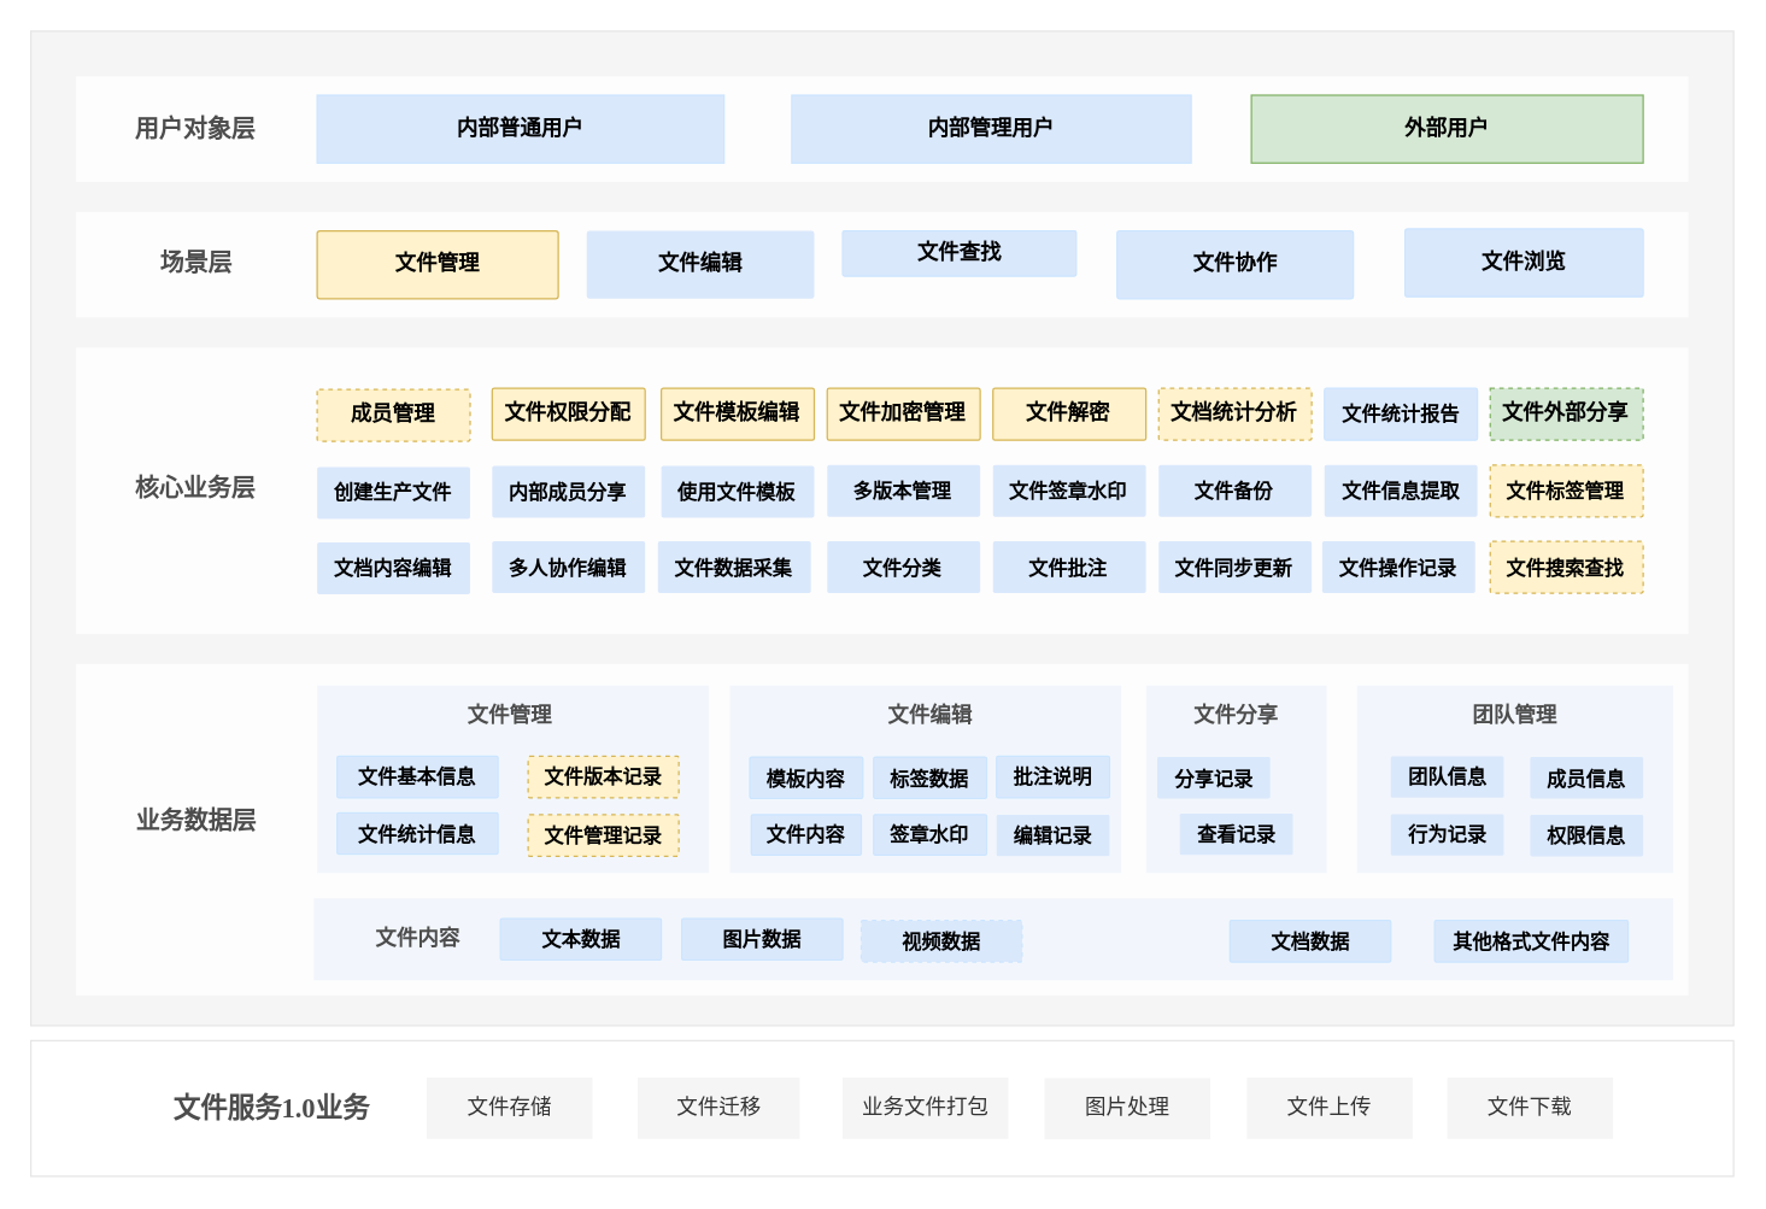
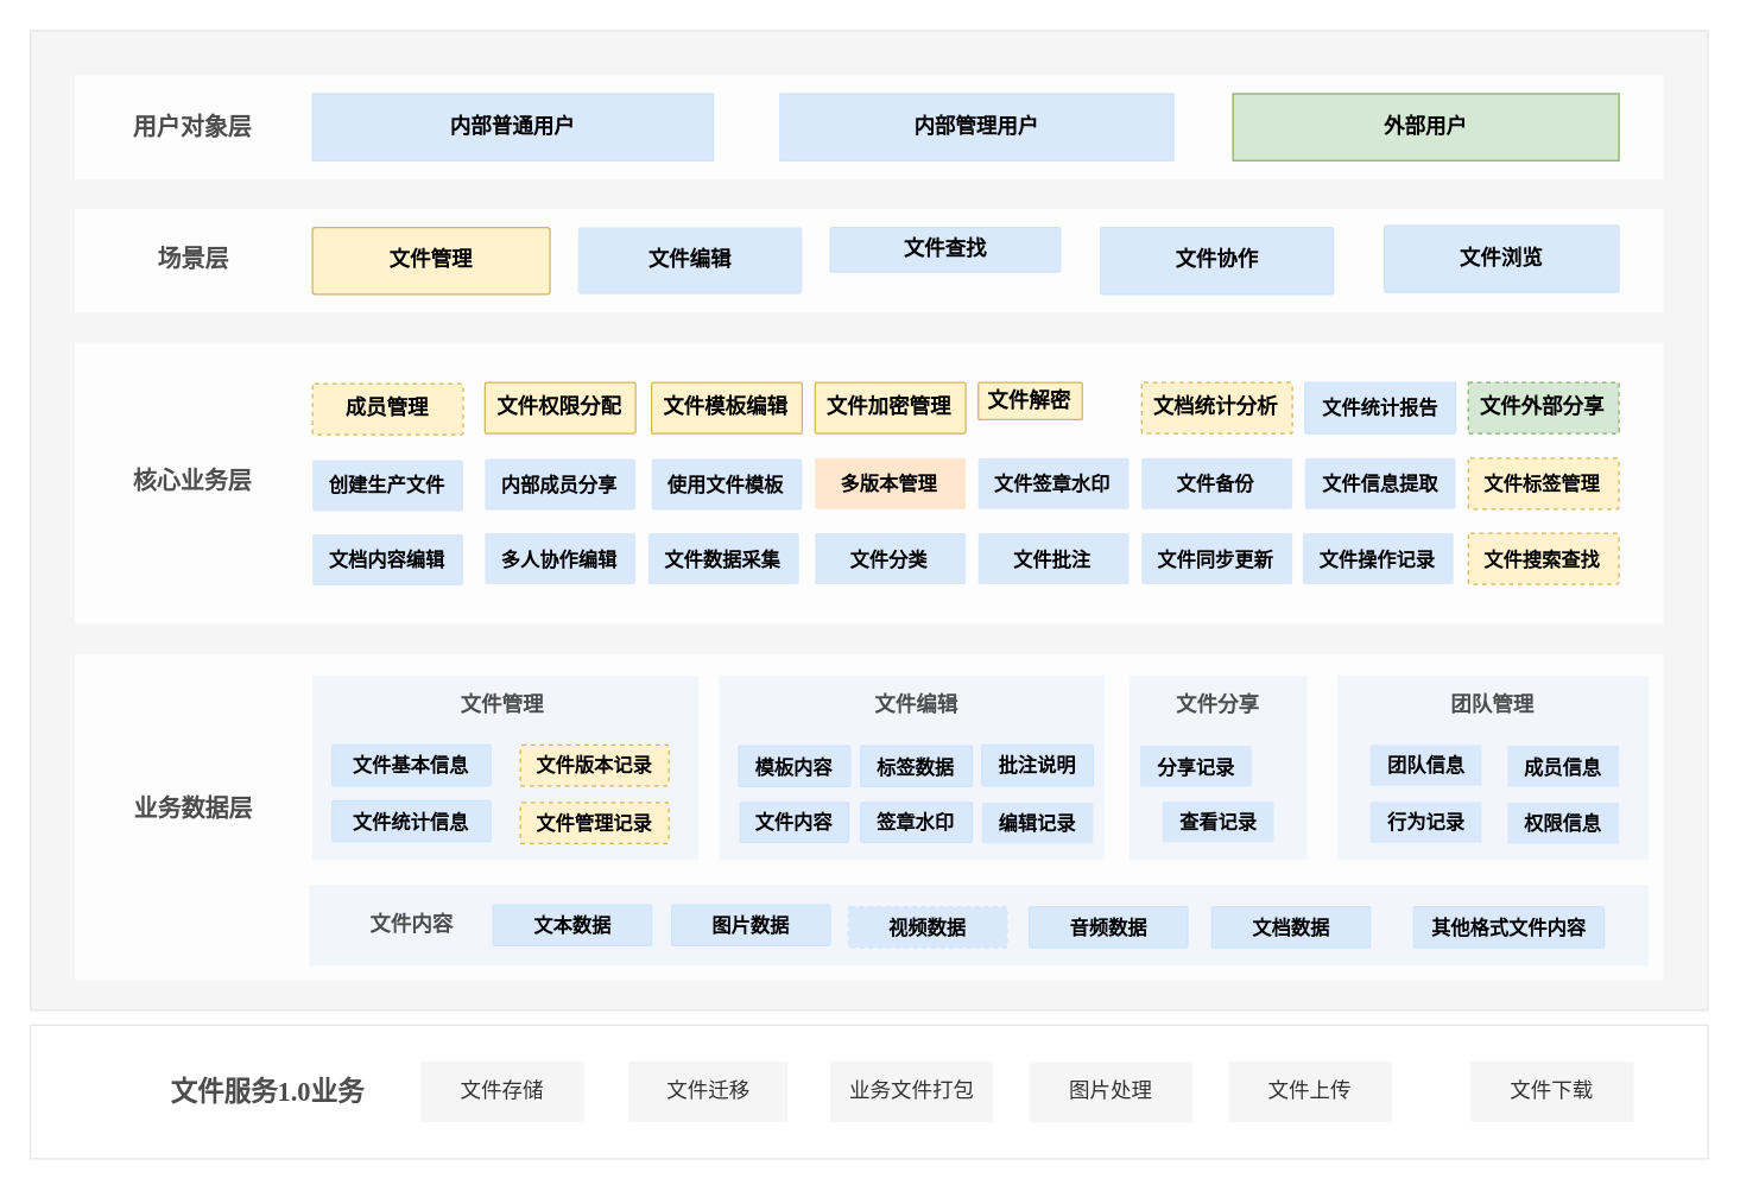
- <mxCell id="31" value="文件解密" style="rounded=1;whiteSpace=wrap;html=1;fontSize=14;fillColor=#fff2cc;strokeColor=#d6b656;fontColor=default;arcSize=4;fontStyle=1;fontFamily=阿里巴巴普惠体;" parent="1" vertex="1"><mxGeometry x="658.499" y="257.039" width="101.499" height="34.412" as="geometry" /></mxCell>
+ <mxCell id="31" value="文件解密" style="rounded=1;whiteSpace=wrap;html=1;fontSize=14;fillColor=#fff2cc;strokeColor=#d6b656;fontColor=default;arcSize=4;fontStyle=1;fontFamily=阿里巴巴普惠体;" parent="1" vertex="1"><mxGeometry x="658.499" y="257.039" width="70" height="25" as="geometry" /></mxCell>
- <mxCell id="32" value="多版本管理" style="rounded=1;whiteSpace=wrap;html=1;fontSize=13;fillColor=#dae8fc;strokeColor=none;arcSize=4;fontStyle=1;fontFamily=阿里巴巴普惠体;" parent="1" vertex="1"><mxGeometry x="548.498" y="307.907" width="101.499" height="34.412" as="geometry" /></mxCell>
+ <mxCell id="32" value="多版本管理" style="rounded=1;whiteSpace=wrap;html=1;fontSize=13;fillColor=#ffe6cc;strokeColor=none;arcSize=4;fontStyle=1;fontFamily=阿里巴巴普惠体;" parent="1" vertex="1"><mxGeometry x="548.498" y="307.907" width="101.499" height="34.412" as="geometry" /></mxCell>
+ <mxCell id="80" value="音频数据" style="rounded=1;whiteSpace=wrap;html=1;fontSize=13;fillColor=#dae8fc;strokeColor=#CCE5FF;fontStyle=1;arcSize=4;fontFamily=阿里巴巴普惠体;" vertex="1" parent="1"><mxGeometry x="692.73" y="610.24" width="106.75" height="27.5" as="geometry" /></mxCell>
- <mxCell id="62" value="文件下载" style="rounded=1;whiteSpace=wrap;html=1;fontSize=14;fillColor=#f5f5f5;fontColor=#333333;strokeColor=none;arcSize=0;fontFamily=阿里巴巴普惠体;" parent="1" vertex="1"><mxGeometry x="960" y="714.53" width="110" height="40.62" as="geometry" /></mxCell>
+ <mxCell id="62" value="文件下载" style="rounded=1;whiteSpace=wrap;html=1;fontSize=14;fillColor=#f5f5f5;fontColor=#333333;strokeColor=none;arcSize=0;fontFamily=阿里巴巴普惠体;" parent="1" vertex="1"><mxGeometry x="990" y="714.53" width="110" height="40.62" as="geometry" /></mxCell>
